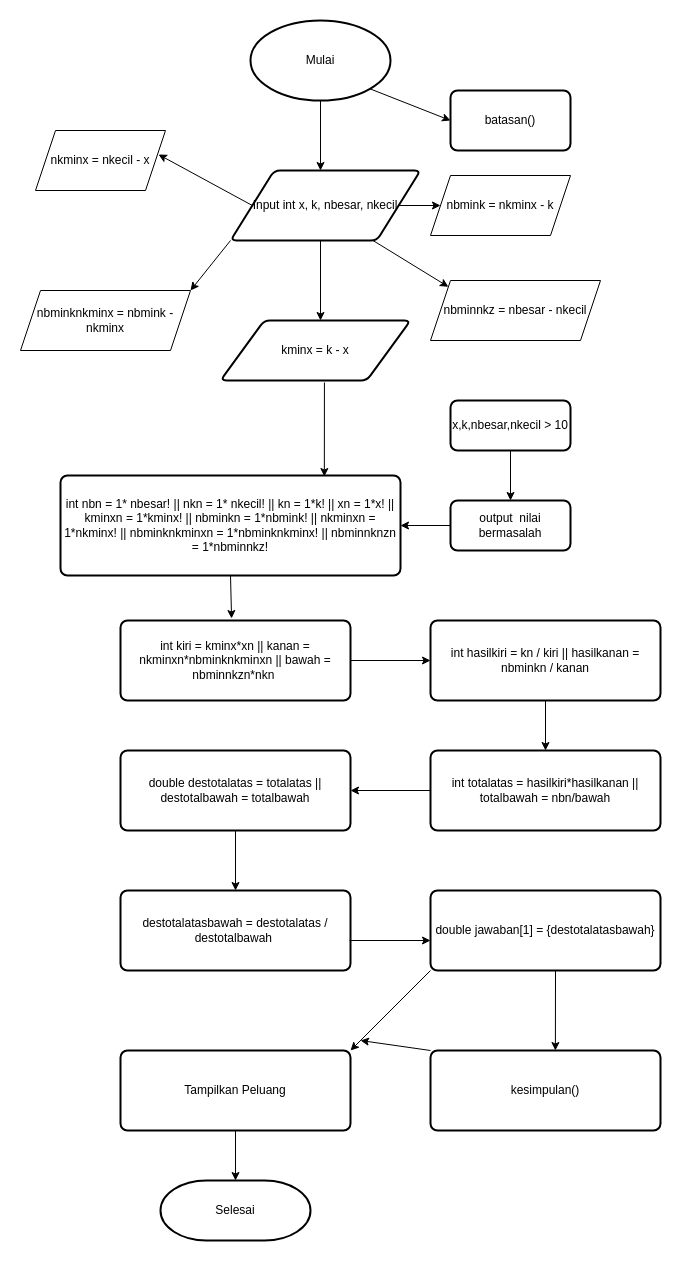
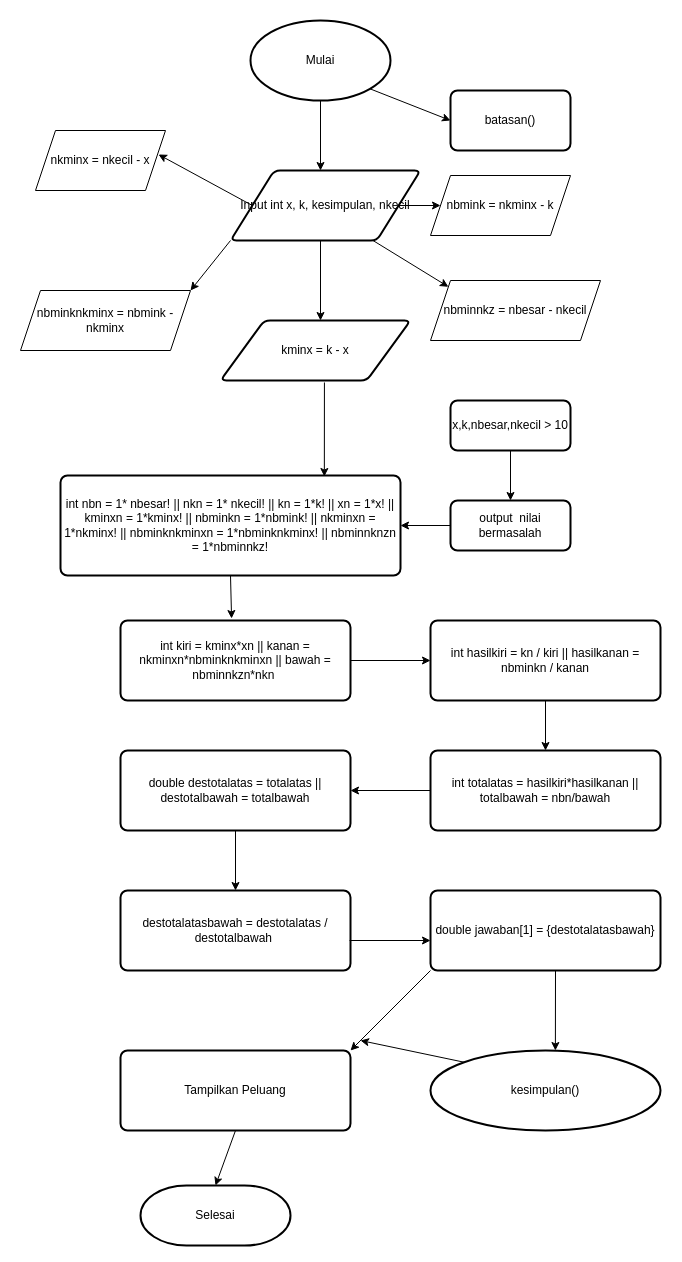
- <mxCell id="4" value="Input int x, k, nbesar, nkecil" style="shape=parallelogram;html=1;strokeWidth=2;perimeter=parallelogramPerimeter;whiteSpace=wrap;rounded=1;arcSize=12;size=0.23;" vertex="1" parent="1"><mxGeometry x="230" y="170" width="190" height="70" as="geometry" /></mxCell>
+ <mxCell id="4" value="Input int x, k, kesimpulan, nkecil" style="shape=parallelogram;html=1;strokeWidth=2;perimeter=parallelogramPerimeter;whiteSpace=wrap;rounded=1;arcSize=12;size=0.23;" vertex="1" parent="1"><mxGeometry x="230" y="170" width="190" height="70" as="geometry" /></mxCell>
- <mxCell id="36" value="kesimpulan()" style="rounded=1;whiteSpace=wrap;html=1;absoluteArcSize=1;arcSize=14;strokeWidth=2;" vertex="1" parent="1"><mxGeometry x="430" y="1050" width="230" height="80" as="geometry" /></mxCell>
+ <mxCell id="36" value="kesimpulan()" style="ellipse;whiteSpace=wrap;html=1;absoluteArcSize=1;arcSize=14;strokeWidth=2;" vertex="1" parent="1"><mxGeometry x="430" y="1050" width="230" height="80" as="geometry" /></mxCell>
- <mxCell id="40" value="Selesai" style="strokeWidth=2;html=1;shape=mxgraph.flowchart.terminator;whiteSpace=wrap;" vertex="1" parent="1"><mxGeometry x="160" y="1180" width="150" height="60" as="geometry" /></mxCell>
+ <mxCell id="40" value="Selesai" style="strokeWidth=2;html=1;shape=mxgraph.flowchart.terminator;whiteSpace=wrap;" vertex="1" parent="1"><mxGeometry x="140" y="1185" width="150" height="60" as="geometry" /></mxCell>
